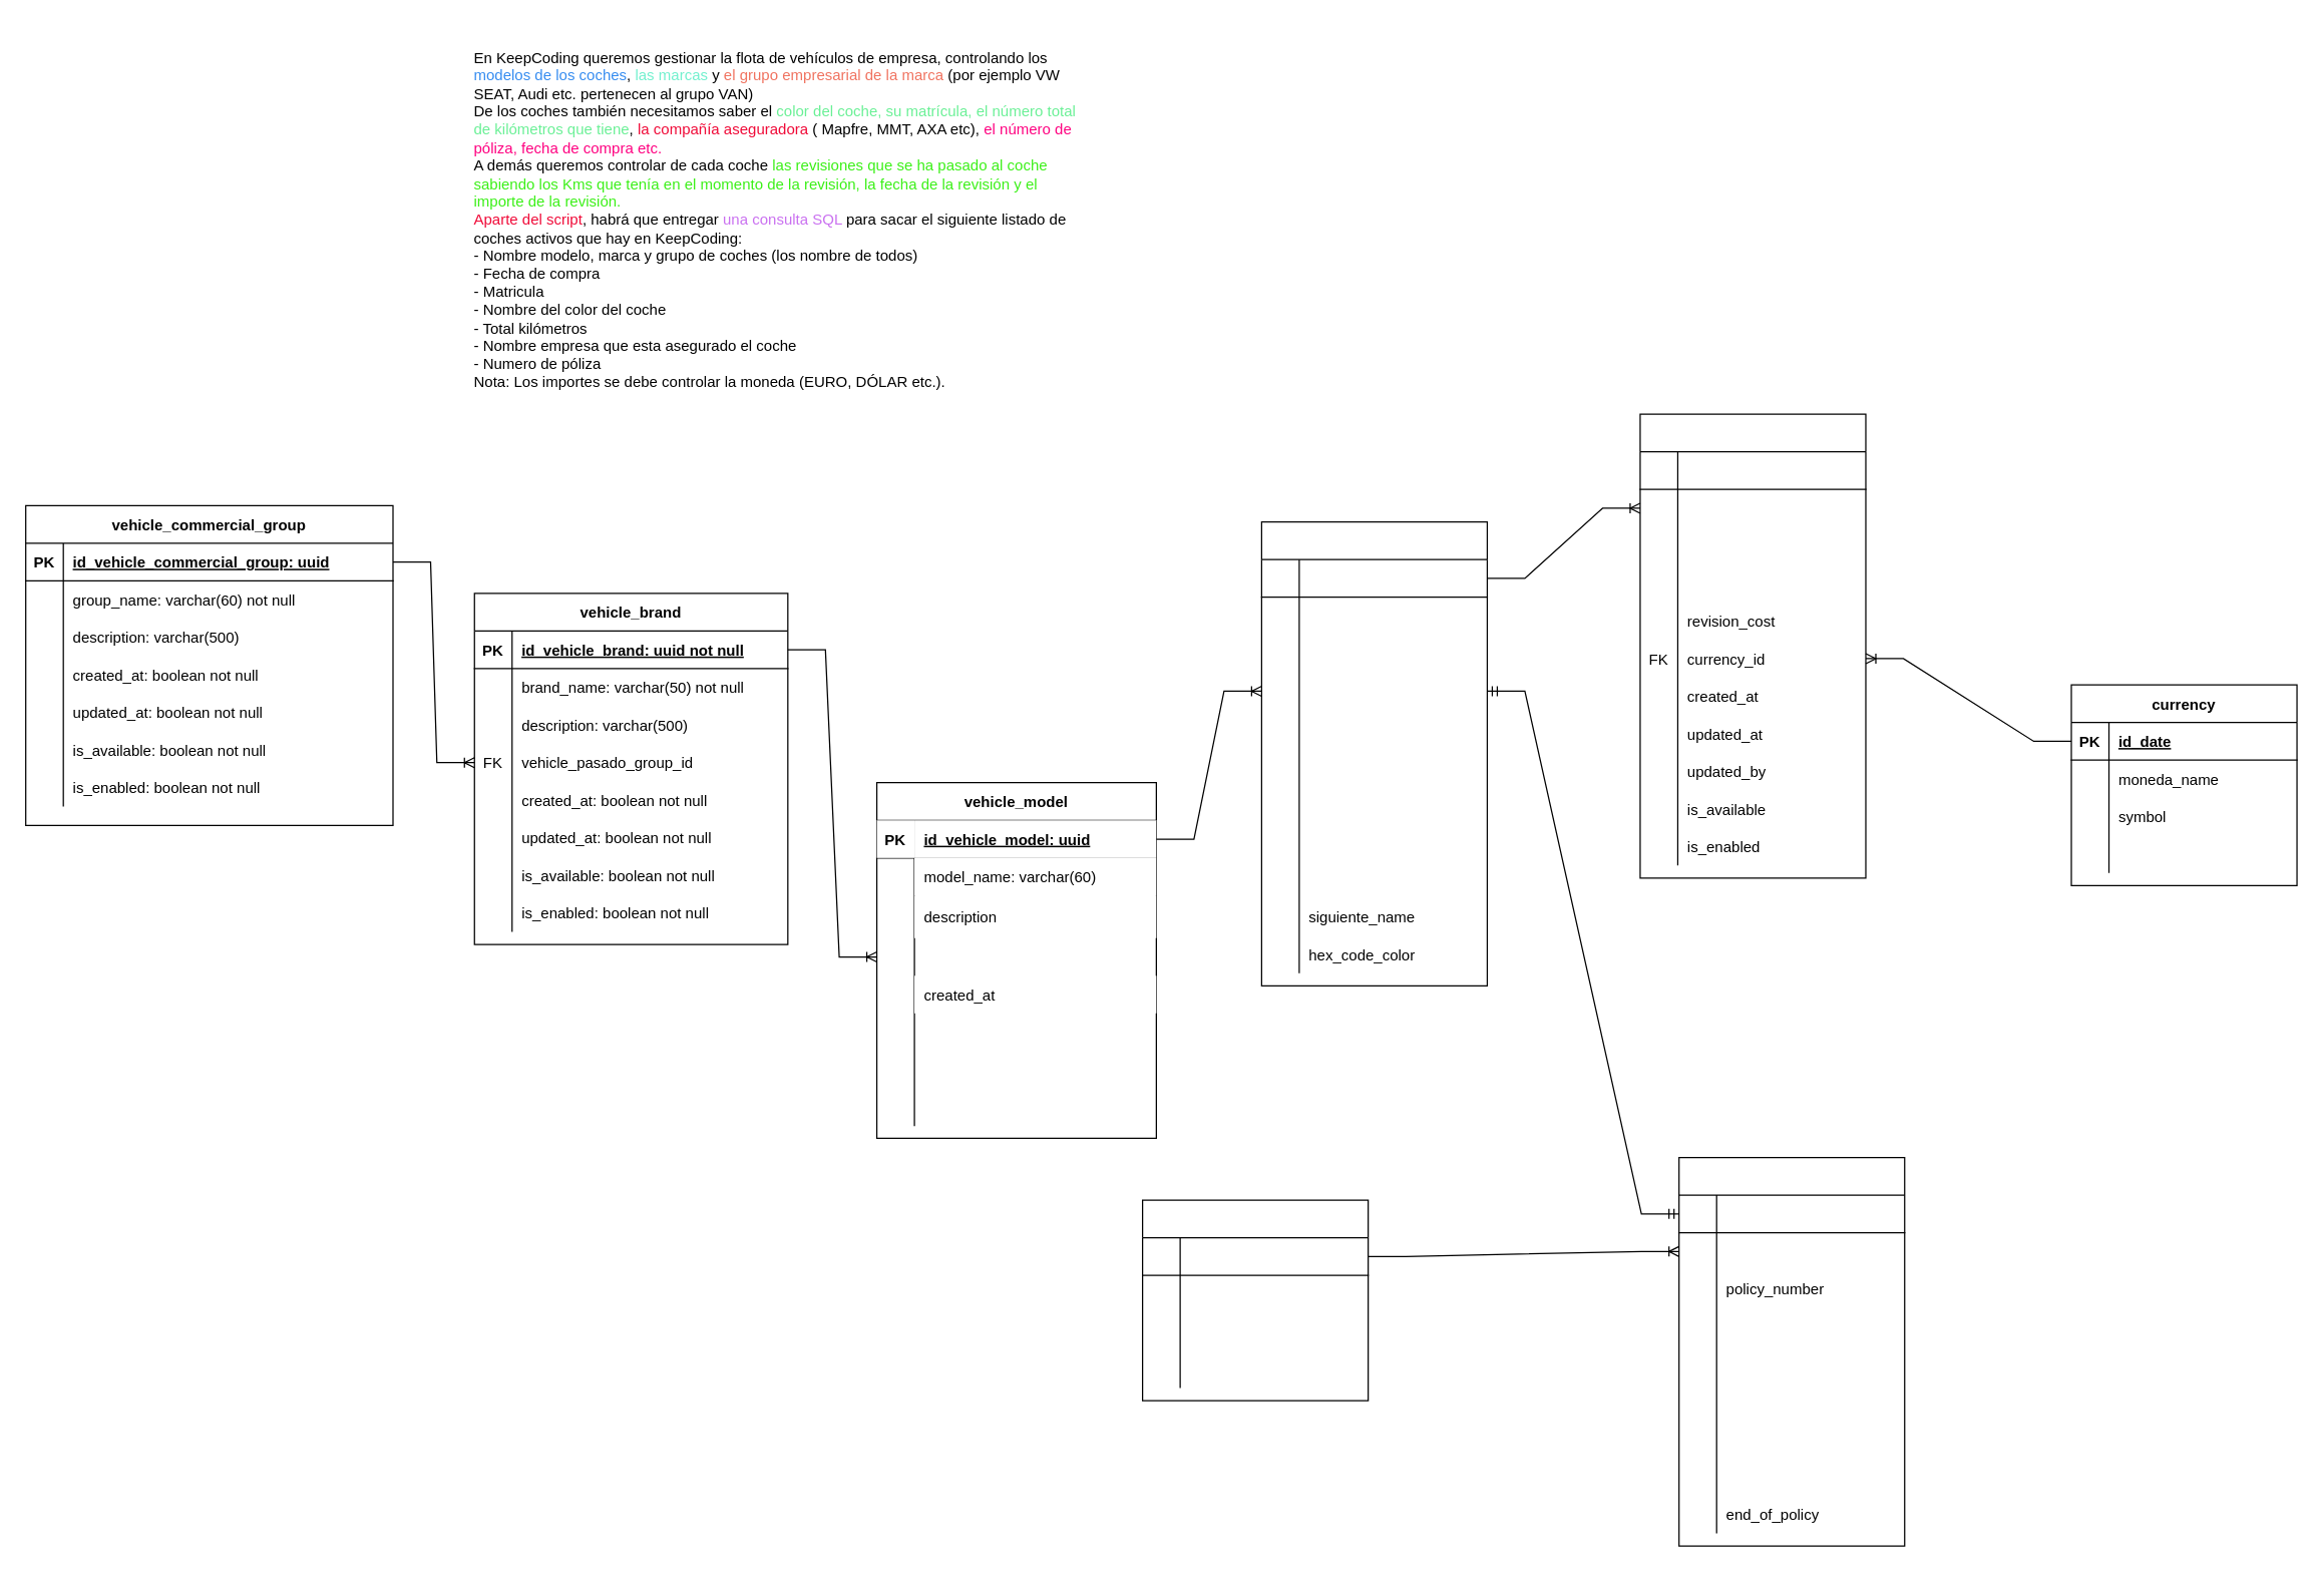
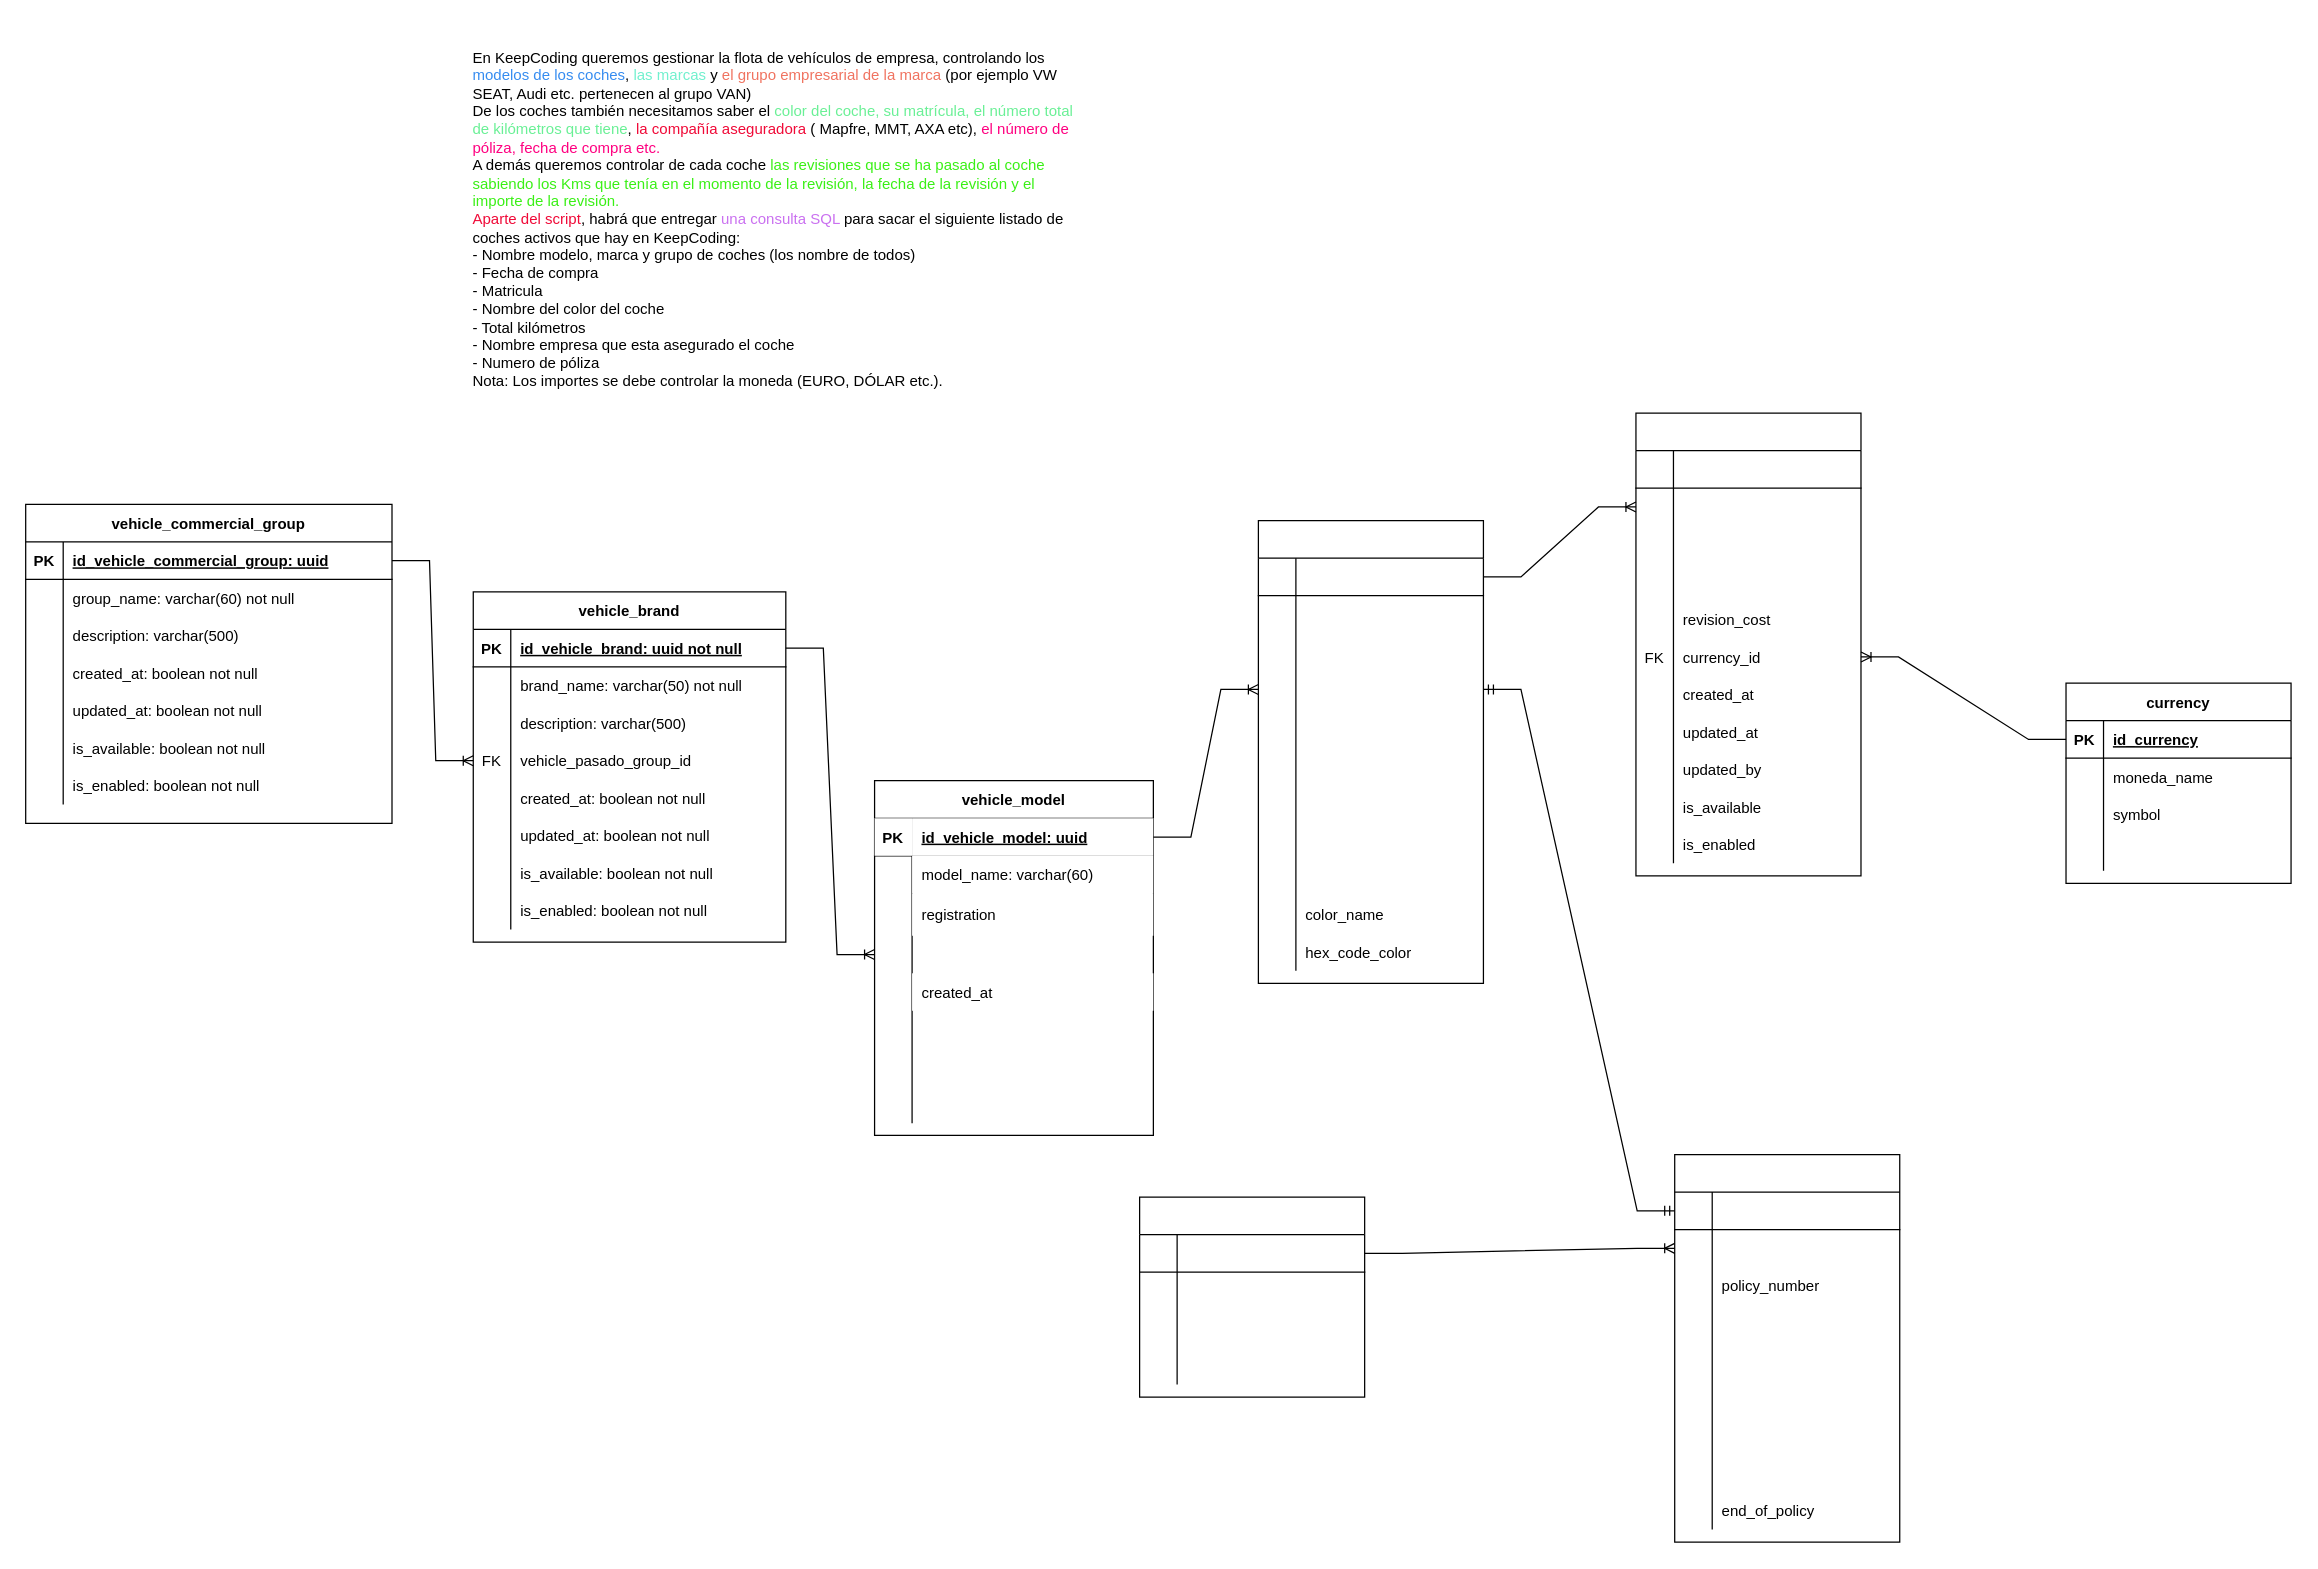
- <mxCell id="193" value="id_date" style="shape=partialRectangle;connectable=0;fillColor=none;top=0;left=0;bottom=0;right=0;align=left;spacingLeft=6;fontStyle=5;overflow=hidden;" vertex="1" parent="191"><mxGeometry x="30" width="150" height="30" as="geometry"><mxRectangle width="150" height="30" as="alternateBounds" /></mxGeometry></mxCell>
+ <mxCell id="193" value="id_currency" style="shape=partialRectangle;connectable=0;fillColor=none;top=0;left=0;bottom=0;right=0;align=left;spacingLeft=6;fontStyle=5;overflow=hidden;" vertex="1" parent="191"><mxGeometry x="30" width="150" height="30" as="geometry"><mxRectangle width="150" height="30" as="alternateBounds" /></mxGeometry></mxCell>
- <mxCell id="60" value="description" style="shape=partialRectangle;connectable=0;top=0;left=0;bottom=0;right=0;align=left;spacingLeft=6;overflow=hidden;" parent="58" vertex="1"><mxGeometry x="30" width="193" height="34" as="geometry"><mxRectangle width="193" height="34" as="alternateBounds" /></mxGeometry></mxCell>
+ <mxCell id="60" value="registration" style="shape=partialRectangle;connectable=0;top=0;left=0;bottom=0;right=0;align=left;spacingLeft=6;overflow=hidden;" parent="58" vertex="1"><mxGeometry x="30" width="193" height="34" as="geometry"><mxRectangle width="193" height="34" as="alternateBounds" /></mxGeometry></mxCell>
- <mxCell id="107" value="siguiente_name" style="shape=partialRectangle;connectable=0;fillColor=none;top=0;left=0;bottom=0;right=0;align=left;spacingLeft=6;overflow=hidden;" vertex="1" parent="105"><mxGeometry x="30" width="150" height="30" as="geometry"><mxRectangle width="150" height="30" as="alternateBounds" /></mxGeometry></mxCell>
+ <mxCell id="107" value="color_name" style="shape=partialRectangle;connectable=0;fillColor=none;top=0;left=0;bottom=0;right=0;align=left;spacingLeft=6;overflow=hidden;" vertex="1" parent="105"><mxGeometry x="30" width="150" height="30" as="geometry"><mxRectangle width="150" height="30" as="alternateBounds" /></mxGeometry></mxCell>
